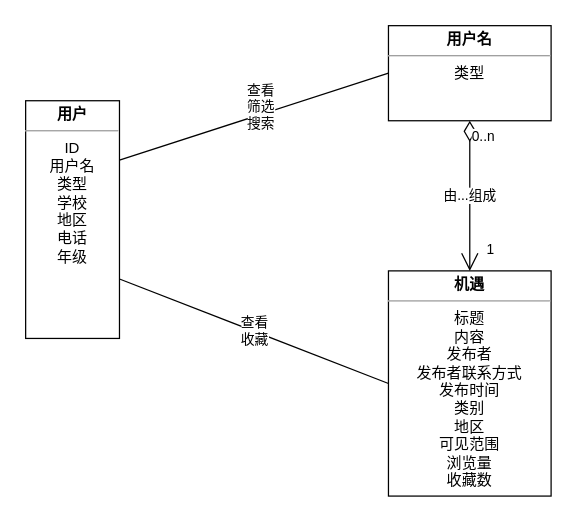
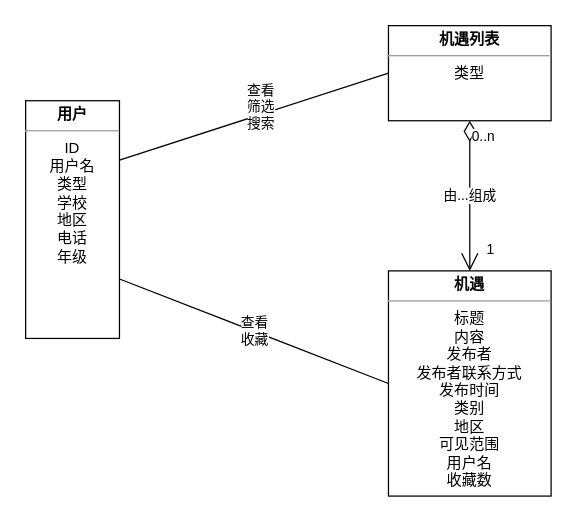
- <mxCell id="3" value="&lt;p style=&quot;margin: 0px ; margin-top: 4px ; text-align: center&quot;&gt;&lt;b&gt;用户名&lt;/b&gt;&lt;/p&gt;&lt;hr size=&quot;1&quot;&gt;&lt;div style=&quot;text-align: center ; height: 2px&quot;&gt;类型&lt;/div&gt;" style="verticalAlign=top;align=left;overflow=fill;fontSize=12;fontFamily=Helvetica;html=1;" parent="1" vertex="1"><mxGeometry x="310" y="20" width="130" height="76" as="geometry" /></mxCell>
+ <mxCell id="3" value="&lt;p style=&quot;margin: 0px ; margin-top: 4px ; text-align: center&quot;&gt;&lt;b&gt;机遇列表&lt;/b&gt;&lt;/p&gt;&lt;hr size=&quot;1&quot;&gt;&lt;div style=&quot;text-align: center ; height: 2px&quot;&gt;类型&lt;/div&gt;" style="verticalAlign=top;align=left;overflow=fill;fontSize=12;fontFamily=Helvetica;html=1;" parent="1" vertex="1"><mxGeometry x="310" y="20" width="130" height="76" as="geometry" /></mxCell>
- <mxCell id="4" value="&lt;p style=&quot;margin: 0px ; margin-top: 4px ; text-align: center&quot;&gt;&lt;b&gt;机遇&lt;/b&gt;&lt;/p&gt;&lt;hr size=&quot;1&quot;&gt;&lt;div style=&quot;text-align: center ; height: 2px&quot;&gt;标题&lt;br&gt;内容&lt;br&gt;发布者&lt;br&gt;发布者联系方式&lt;br&gt;发布时间&lt;br&gt;类别&lt;br&gt;地区&lt;br&gt;可见范围&lt;br&gt;浏览量&lt;br&gt;收藏数&lt;/div&gt;" style="verticalAlign=top;align=left;overflow=fill;fontSize=12;fontFamily=Helvetica;html=1;" parent="1" vertex="1"><mxGeometry x="310" y="216" width="130" height="180" as="geometry" /></mxCell>
+ <mxCell id="4" value="&lt;p style=&quot;margin: 0px ; margin-top: 4px ; text-align: center&quot;&gt;&lt;b&gt;机遇&lt;/b&gt;&lt;/p&gt;&lt;hr size=&quot;1&quot;&gt;&lt;div style=&quot;text-align: center ; height: 2px&quot;&gt;标题&lt;br&gt;内容&lt;br&gt;发布者&lt;br&gt;发布者联系方式&lt;br&gt;发布时间&lt;br&gt;类别&lt;br&gt;地区&lt;br&gt;可见范围&lt;br&gt;用户名&lt;br&gt;收藏数&lt;/div&gt;" style="verticalAlign=top;align=left;overflow=fill;fontSize=12;fontFamily=Helvetica;html=1;" parent="1" vertex="1"><mxGeometry x="310" y="216" width="130" height="180" as="geometry" /></mxCell>
